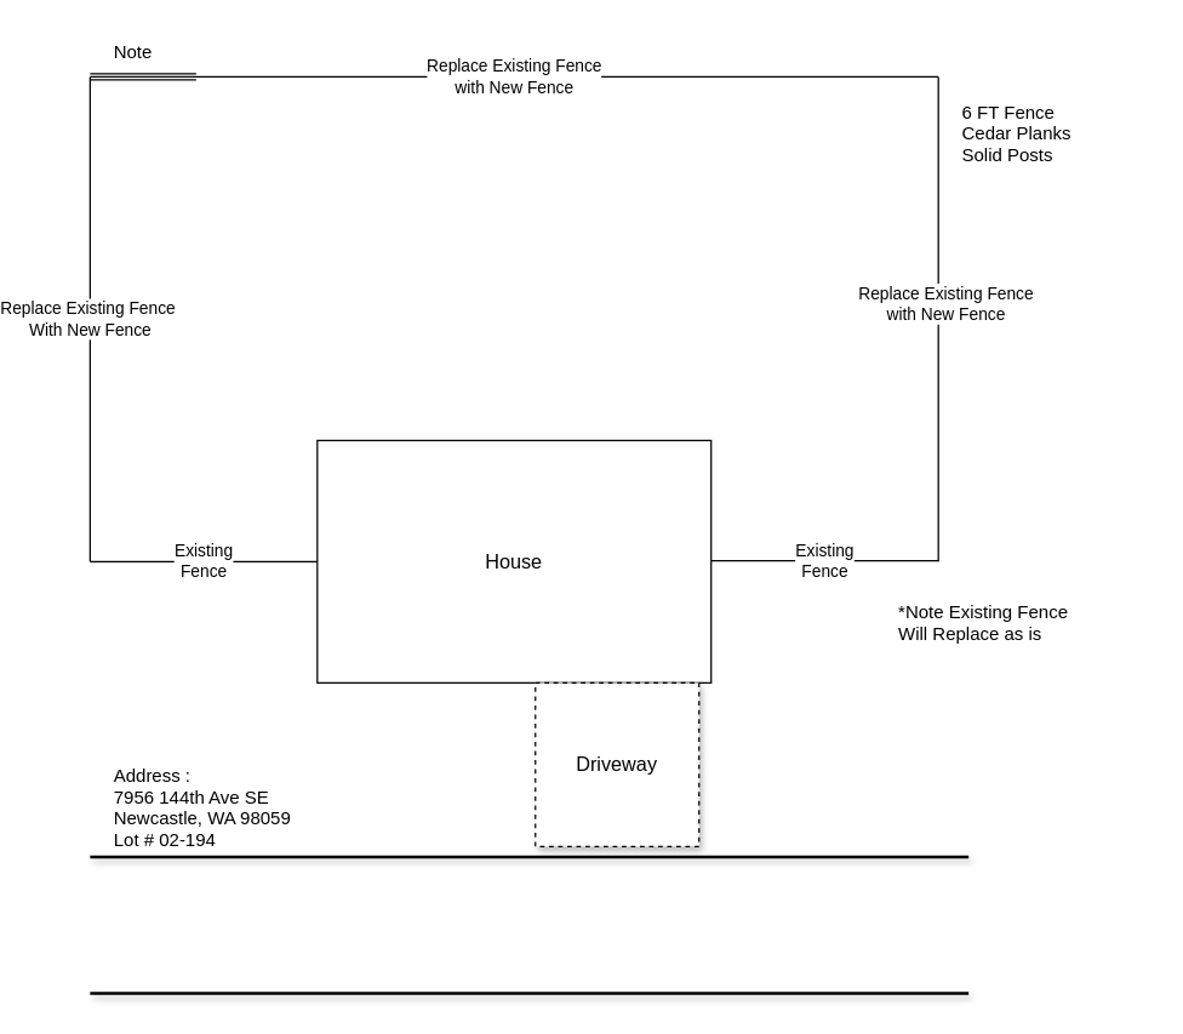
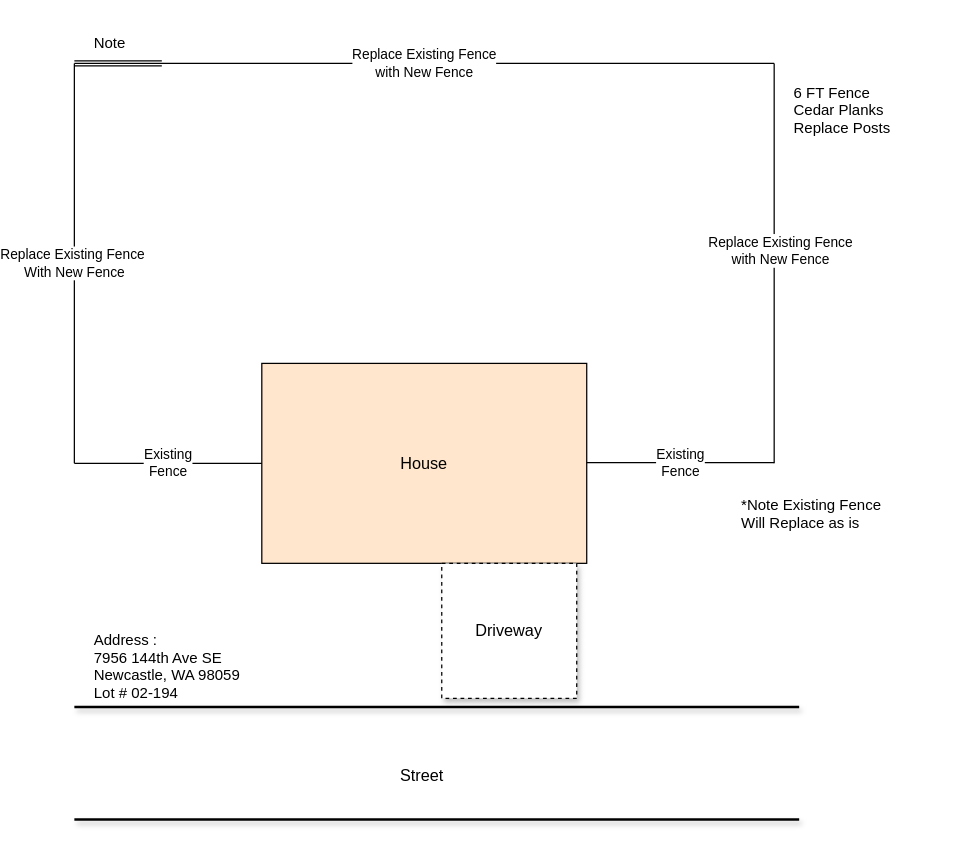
- <mxCell id="9" value="6 FT Fence&#10;Cedar Planks&#10;Solid Posts" style="text;strokeColor=none;fillColor=none;align=left;verticalAlign=top;spacingLeft=4;spacingRight=4;overflow=hidden;rotatable=0;points=[[0,0.5],[1,0.5]];portConstraint=eastwest;shadow=1;" vertex="1" parent="1"><mxGeometry x="590" y="60" width="130" height="60" as="geometry" /></mxCell>
+ <mxCell id="9" value="6 FT Fence&#10;Cedar Planks&#10;Replace Posts" style="text;strokeColor=none;fillColor=none;align=left;verticalAlign=top;spacingLeft=4;spacingRight=4;overflow=hidden;rotatable=0;points=[[0,0.5],[1,0.5]];portConstraint=eastwest;shadow=1;" vertex="1" parent="1"><mxGeometry x="590" y="60" width="130" height="60" as="geometry" /></mxCell>
- <mxCell id="2" value="&lt;font style=&quot;font-size: 13px&quot;&gt;House&lt;/font&gt;" style="rounded=0;whiteSpace=wrap;html=1;" vertex="1" parent="1"><mxGeometry x="170" y="290" width="260" height="160" as="geometry" /></mxCell>
+ <mxCell id="2" value="&lt;font style=&quot;font-size: 13px&quot;&gt;House&lt;/font&gt;" style="rounded=0;whiteSpace=wrap;html=1;fillColor=#ffe6cc;" vertex="1" parent="1"><mxGeometry x="170" y="290" width="260" height="160" as="geometry" /></mxCell>
+ <mxCell id="14" value="Street" style="text;strokeColor=none;fillColor=none;align=left;verticalAlign=top;spacingLeft=4;spacingRight=4;overflow=hidden;rotatable=0;points=[[0,0.5],[1,0.5]];portConstraint=eastwest;shadow=1;fontSize=13;" vertex="1" parent="1"><mxGeometry x="275" y="606" width="50" height="20" as="geometry" /></mxCell>
